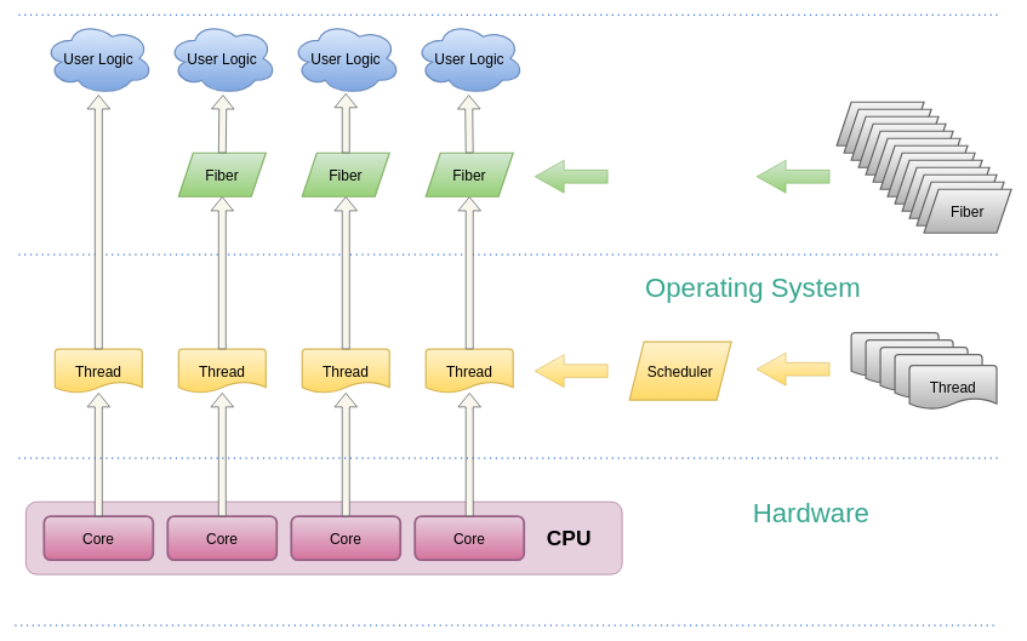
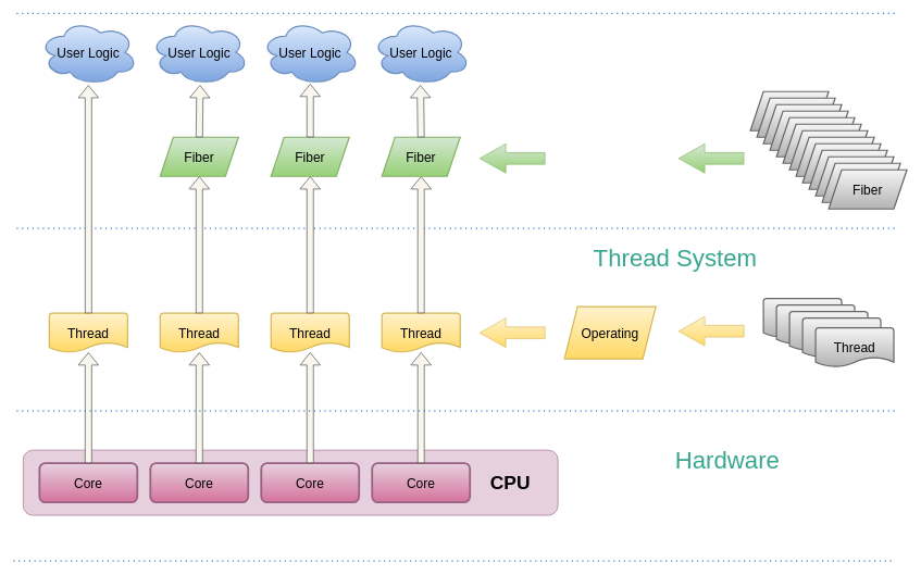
- <mxCell id="19" value="&lt;p style=&quot;line-height: 130%;&quot;&gt;&lt;font color=&quot;#37a68f&quot; style=&quot;font-size: 37px;&quot;&gt;Operating System&lt;/font&gt;&lt;/p&gt;" style="whiteSpace=wrap;html=1;strokeColor=none;fillColor=none;fontColor=#ffffff;" parent="1" vertex="1"><mxGeometry x="855" y="370" width="360" height="60" as="geometry" /></mxCell>
+ <mxCell id="19" value="&lt;p style=&quot;line-height: 130%;&quot;&gt;&lt;font color=&quot;#37a68f&quot; style=&quot;font-size: 37px;&quot;&gt;Thread System&lt;/font&gt;&lt;/p&gt;" style="whiteSpace=wrap;html=1;strokeColor=none;fillColor=none;fontColor=#ffffff;" parent="1" vertex="1"><mxGeometry x="855" y="370" width="360" height="60" as="geometry" /></mxCell>
- <mxCell id="16" value="&lt;font style=&quot;font-size: 20px;&quot;&gt;Scheduler&lt;/font&gt;" style="shape=parallelogram;perimeter=parallelogramPerimeter;whiteSpace=wrap;html=1;fixedSize=1;fillColor=#fff2cc;strokeColor=#d6b656;strokeWidth=2;gradientColor=#ffd966;" parent="1" vertex="1"><mxGeometry x="865" y="470" width="140" height="80" as="geometry" /></mxCell>
+ <mxCell id="16" value="&lt;font style=&quot;font-size: 20px;&quot;&gt;Operating&lt;/font&gt;" style="shape=parallelogram;perimeter=parallelogramPerimeter;whiteSpace=wrap;html=1;fixedSize=1;fillColor=#fff2cc;strokeColor=#d6b656;strokeWidth=2;gradientColor=#ffd966;" parent="1" vertex="1"><mxGeometry x="865" y="470" width="140" height="80" as="geometry" /></mxCell>
